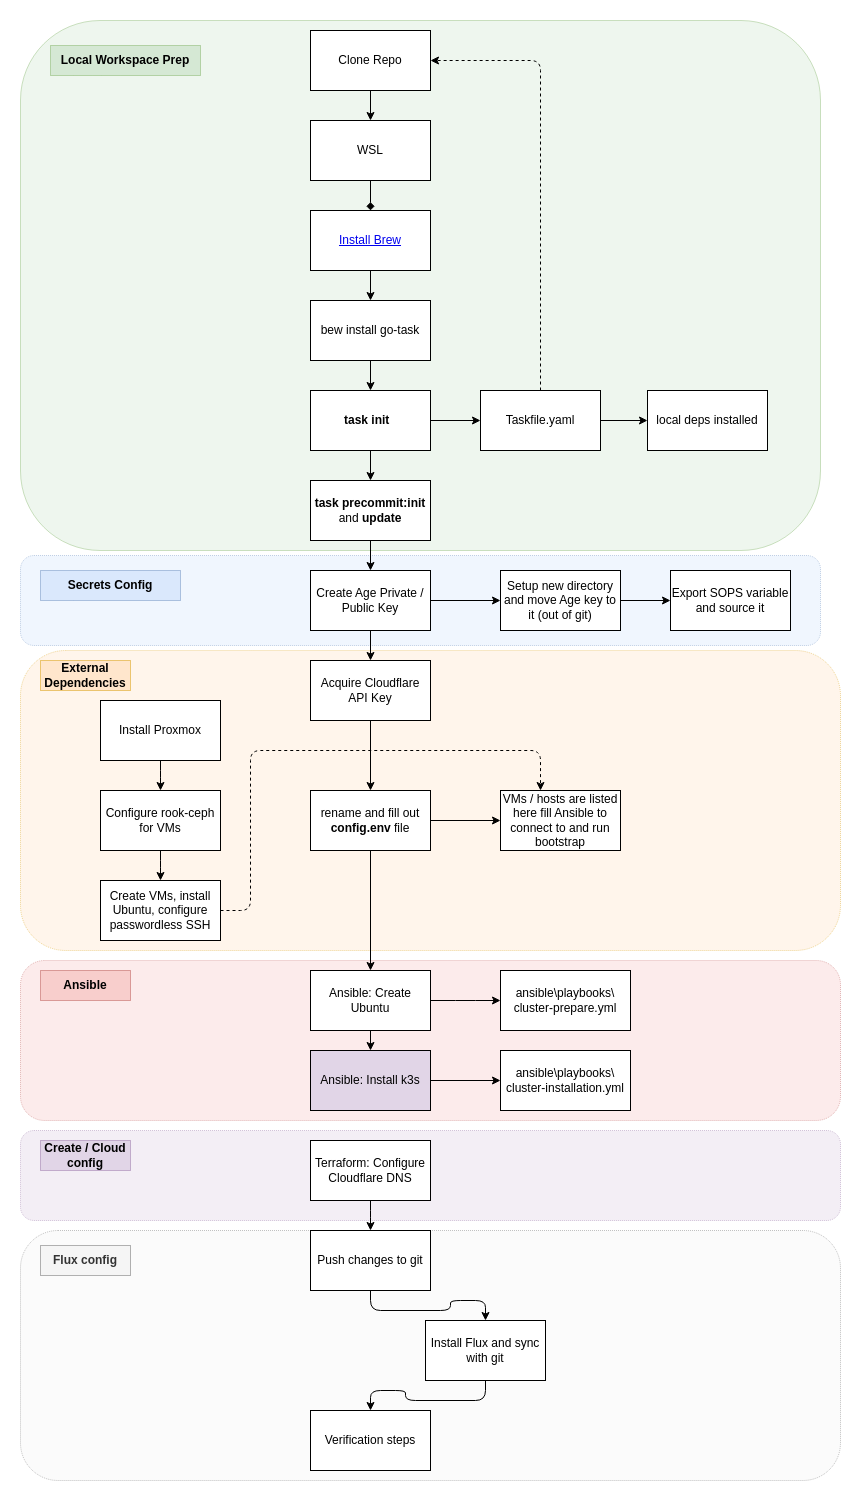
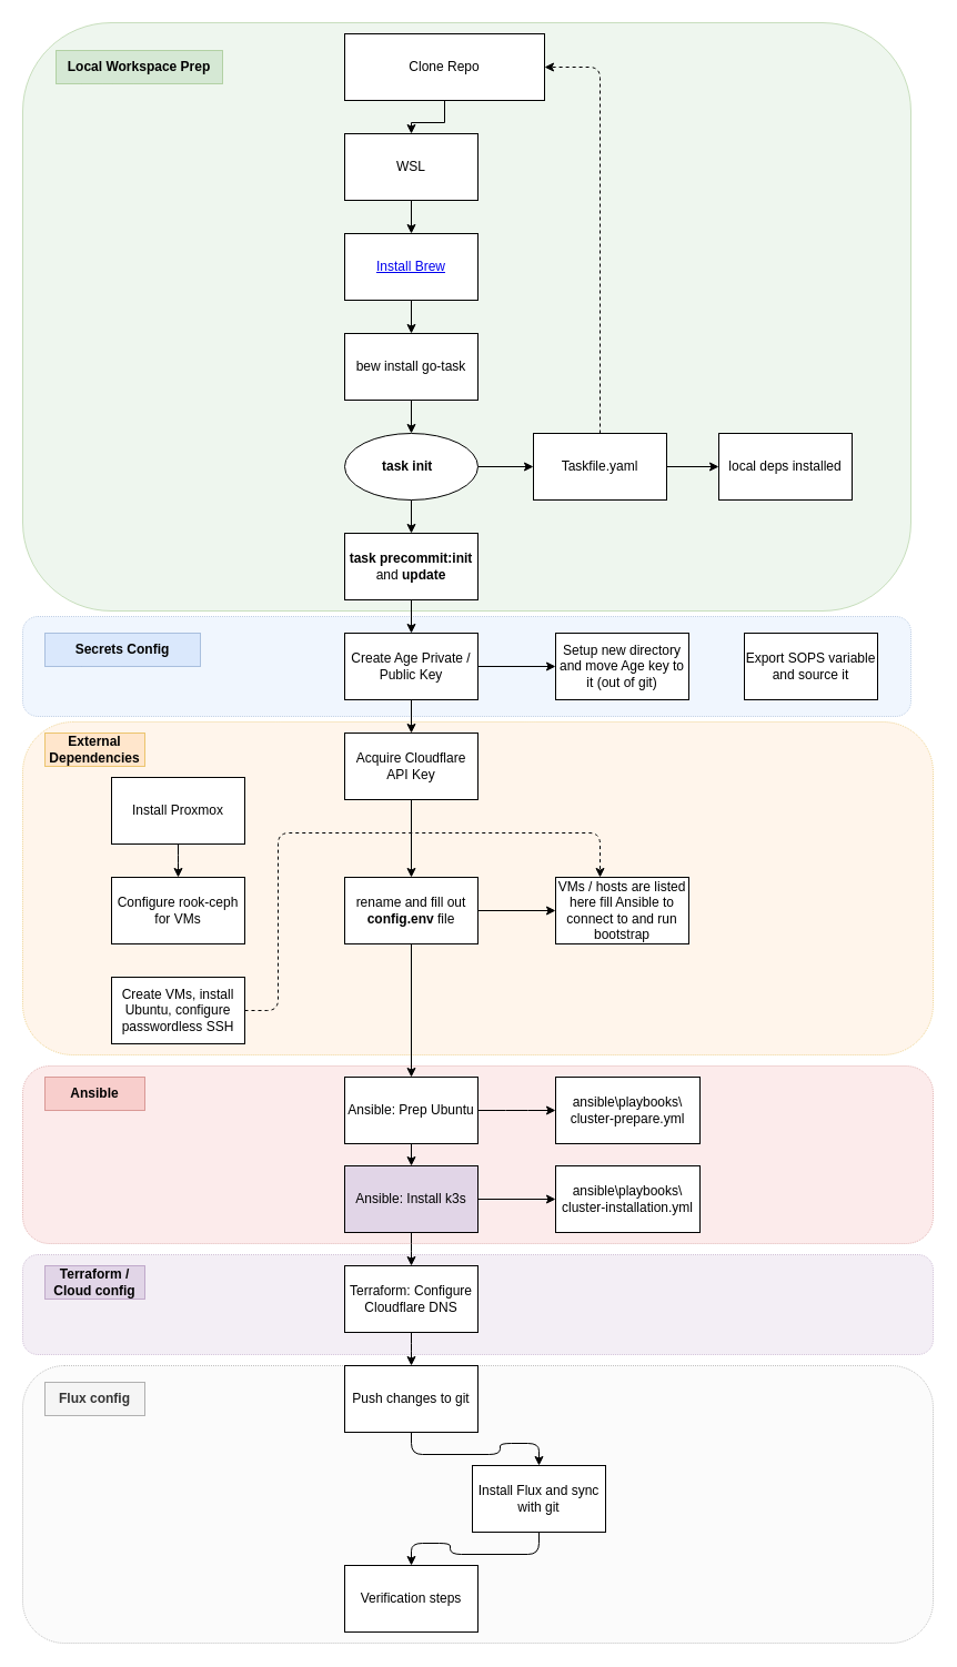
- <mxCell id="9" value="Clone Repo" style="rounded=0;whiteSpace=wrap;html=1;" parent="1" vertex="1"><mxGeometry x="310" y="30" width="120" height="60" as="geometry" /></mxCell>
+ <mxCell id="9" value="Clone Repo" style="rounded=0;whiteSpace=wrap;html=1;" parent="1" vertex="1"><mxGeometry x="310" y="30" width="180" height="60" as="geometry" /></mxCell>
- <mxCell id="10" value="" style="edgeStyle=orthogonalEdgeStyle;rounded=0;orthogonalLoop=1;jettySize=auto;html=1;endArrow=diamond;" parent="1" source="11" target="13" edge="1"><mxGeometry relative="1" as="geometry" /></mxCell>
+ <mxCell id="10" value="" style="edgeStyle=orthogonalEdgeStyle;rounded=0;orthogonalLoop=1;jettySize=auto;html=1;" parent="1" source="11" target="13" edge="1"><mxGeometry relative="1" as="geometry" /></mxCell>
- <mxCell id="18" value="&lt;b&gt;task init&amp;nbsp;&amp;nbsp;&lt;/b&gt;" style="whiteSpace=wrap;html=1;rounded=0;" parent="1" vertex="1"><mxGeometry x="310" y="390" width="120" height="60" as="geometry" /></mxCell>
+ <mxCell id="18" value="&lt;b&gt;task init&amp;nbsp;&amp;nbsp;&lt;/b&gt;" style="ellipse;whiteSpace=wrap;html=1;" parent="1" vertex="1"><mxGeometry x="310" y="390" width="120" height="60" as="geometry" /></mxCell>
- <mxCell id="25" value="" style="edgeStyle=orthogonalEdgeStyle;rounded=0;orthogonalLoop=1;jettySize=auto;html=1;" parent="1" source="26" target="27" edge="1"><mxGeometry relative="1" as="geometry" /></mxCell>
- <mxCell id="54" style="edgeStyle=orthogonalEdgeStyle;rounded=1;orthogonalLoop=1;jettySize=auto;html=1;entryX=0.5;entryY=0;entryDx=0;entryDy=0;" parent="1" source="55" target="37" edge="1"><mxGeometry relative="1" as="geometry" /></mxCell>
- <mxCell id="40" value="Ansible: Create Ubuntu" style="whiteSpace=wrap;html=1;rounded=0;" parent="1" vertex="1"><mxGeometry x="310" y="970" width="120" height="60" as="geometry" /></mxCell>
+ <mxCell id="40" value="Ansible: Prep Ubuntu" style="whiteSpace=wrap;html=1;rounded=0;" parent="1" vertex="1"><mxGeometry x="310" y="970" width="120" height="60" as="geometry" /></mxCell>
+ <mxCell id="41" value="" style="edgeStyle=orthogonalEdgeStyle;rounded=1;orthogonalLoop=1;jettySize=auto;html=1;" parent="1" source="43" target="45" edge="1"><mxGeometry relative="1" as="geometry" /></mxCell>
- <mxCell id="62" value="Create / Cloud config" style="text;html=1;strokeColor=#9673a6;fillColor=#e1d5e7;align=center;verticalAlign=middle;whiteSpace=wrap;rounded=0;fontFamily=Helvetica;fontStyle=1;fillStyle=auto;dashed=1;dashPattern=1 1;" parent="1" vertex="1"><mxGeometry x="40" y="1140" width="90" height="30" as="geometry" /></mxCell>
+ <mxCell id="62" value="Terraform / Cloud config" style="text;html=1;strokeColor=#9673a6;fillColor=#e1d5e7;align=center;verticalAlign=middle;whiteSpace=wrap;rounded=0;fontFamily=Helvetica;fontStyle=1;fillStyle=auto;dashed=1;dashPattern=1 1;" parent="1" vertex="1"><mxGeometry x="40" y="1140" width="90" height="30" as="geometry" /></mxCell>
